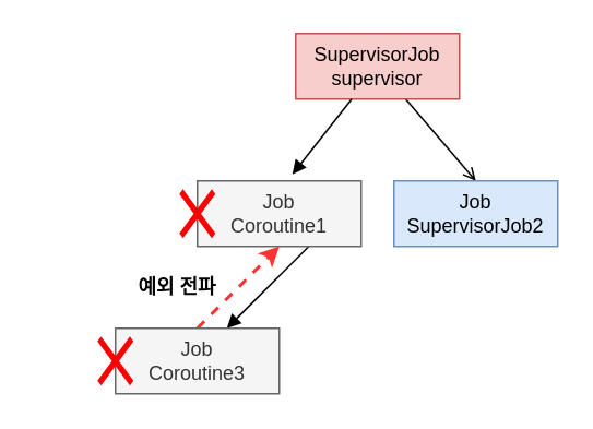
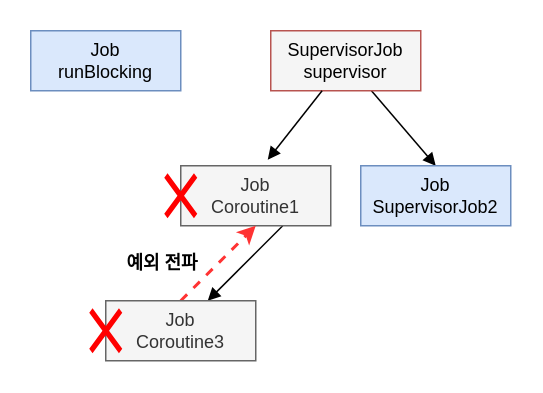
+ <mxCell id="4" value="Job&lt;div&gt;runBlocking&lt;/div&gt;" style="rounded=0;whiteSpace=wrap;html=1;fillColor=#dae8fc;strokeColor=#6c8ebf;" parent="1" vertex="1"><mxGeometry x="20" y="20" width="100" height="40" as="geometry" /></mxCell>
- <mxCell id="3" value="SupervisorJob&lt;div&gt;supervisor&lt;/div&gt;" style="rounded=0;whiteSpace=wrap;html=1;fillColor=#f8cecc;strokeColor=#b85450;" parent="1" vertex="1"><mxGeometry x="180" y="20" width="100" height="40" as="geometry" /></mxCell>
+ <mxCell id="3" value="SupervisorJob&lt;div&gt;supervisor&lt;/div&gt;" style="rounded=0;whiteSpace=wrap;html=1;fillColor=#f5f5f5;strokeColor=#b85450;" parent="1" vertex="1"><mxGeometry x="180" y="20" width="100" height="40" as="geometry" /></mxCell>
- <mxCell id="2" style="rounded=0;orthogonalLoop=1;jettySize=auto;html=1;entryX=0.5;entryY=0;entryDx=0;entryDy=0;endArrow=open;endFill=1;" parent="1" source="3" target="7" edge="1"><mxGeometry relative="1" as="geometry" /></mxCell>
+ <mxCell id="2" style="rounded=0;orthogonalLoop=1;jettySize=auto;html=1;entryX=0.5;entryY=0;entryDx=0;entryDy=0;endArrow=block;endFill=1;" parent="1" source="3" target="7" edge="1"><mxGeometry relative="1" as="geometry" /></mxCell>
